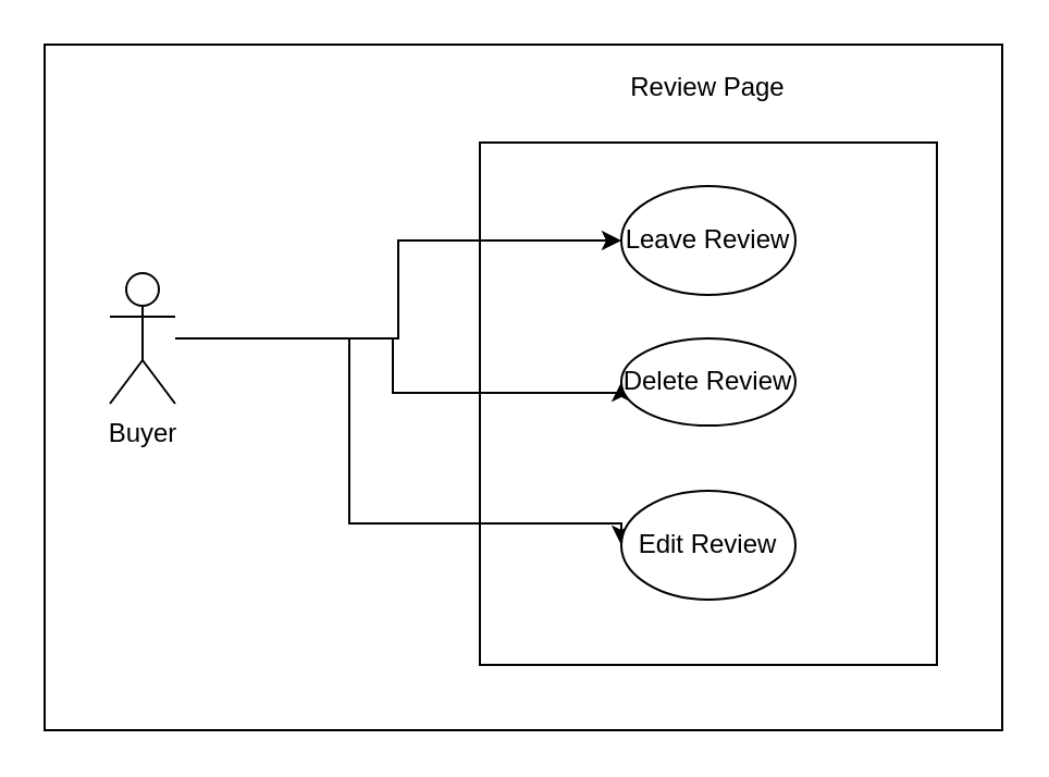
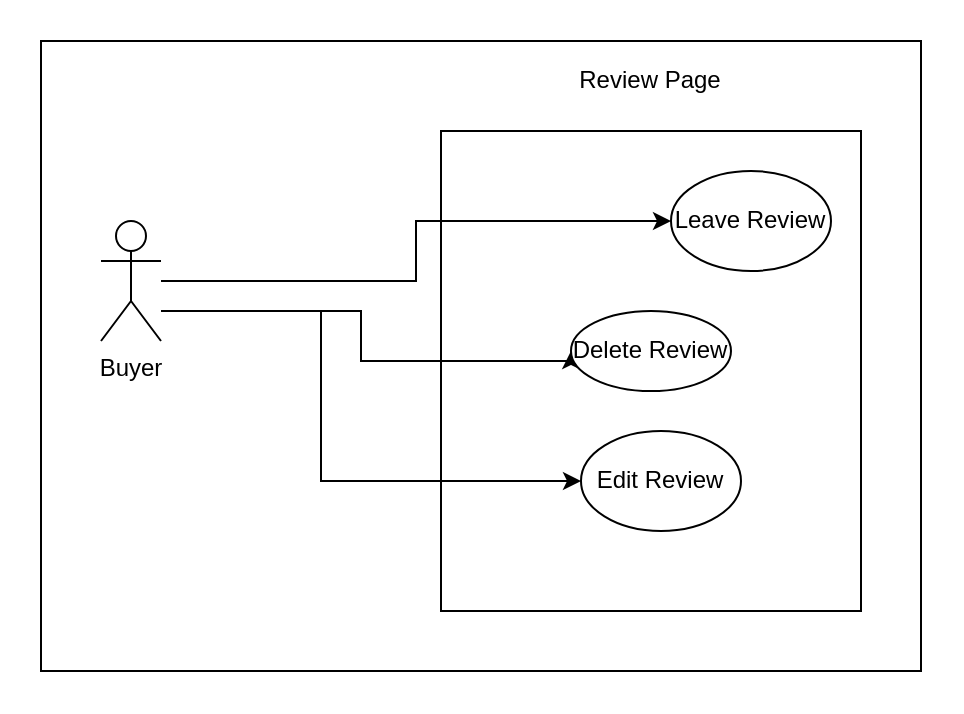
- <mxCell id="9" value="Leave Review" style="ellipse;whiteSpace=wrap;html=1;" parent="1" vertex="1"><mxGeometry x="285" y="85" width="80" height="50" as="geometry" /></mxCell>
+ <mxCell id="9" value="Leave Review" style="ellipse;whiteSpace=wrap;html=1;" parent="1" vertex="1"><mxGeometry x="335" y="85" width="80" height="50" as="geometry" /></mxCell>
- <mxCell id="8" value="Buyer" style="shape=umlActor;verticalLabelPosition=bottom;verticalAlign=top;html=1;outlineConnect=0;" parent="1" vertex="1"><mxGeometry x="50" y="125" width="30" height="60" as="geometry" /></mxCell>
+ <mxCell id="8" value="Buyer" style="shape=umlActor;verticalLabelPosition=bottom;verticalAlign=top;html=1;outlineConnect=0;" parent="1" vertex="1"><mxGeometry x="50" y="110" width="30" height="60" as="geometry" /></mxCell>
- <mxCell id="10" value="Edit Review" style="ellipse;whiteSpace=wrap;html=1;" parent="1" vertex="1"><mxGeometry x="285" y="225" width="80" height="50" as="geometry" /></mxCell>
+ <mxCell id="10" value="Edit Review" style="ellipse;whiteSpace=wrap;html=1;" parent="1" vertex="1"><mxGeometry x="290" y="215" width="80" height="50" as="geometry" /></mxCell>
